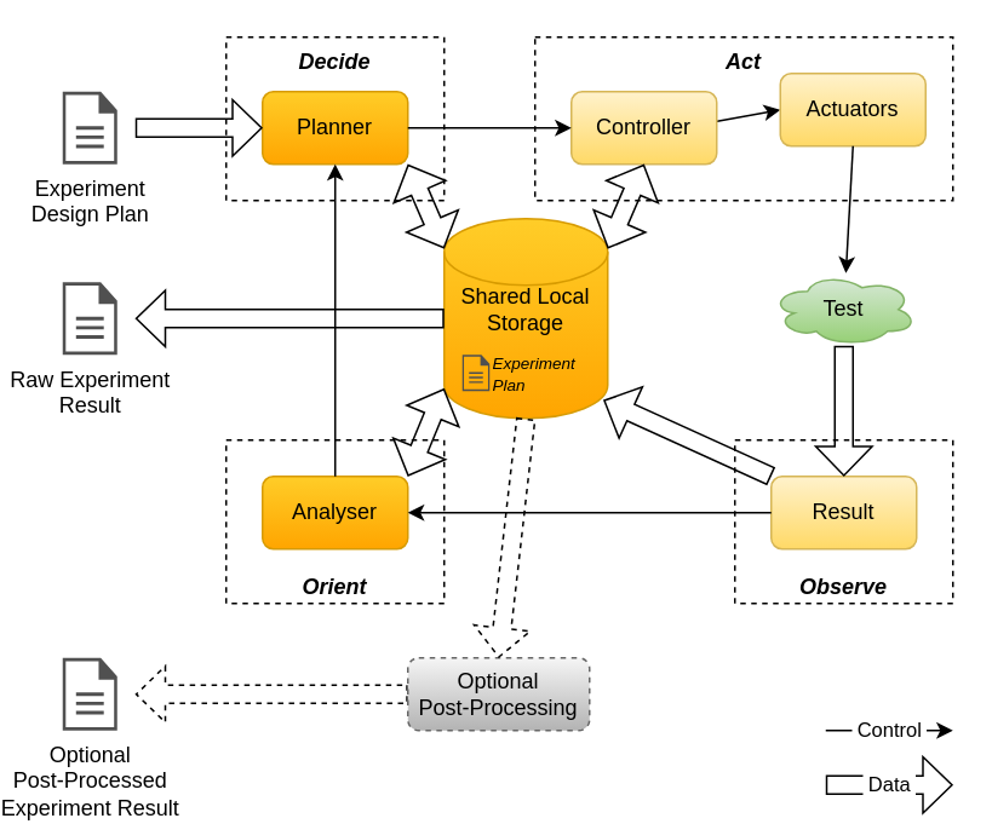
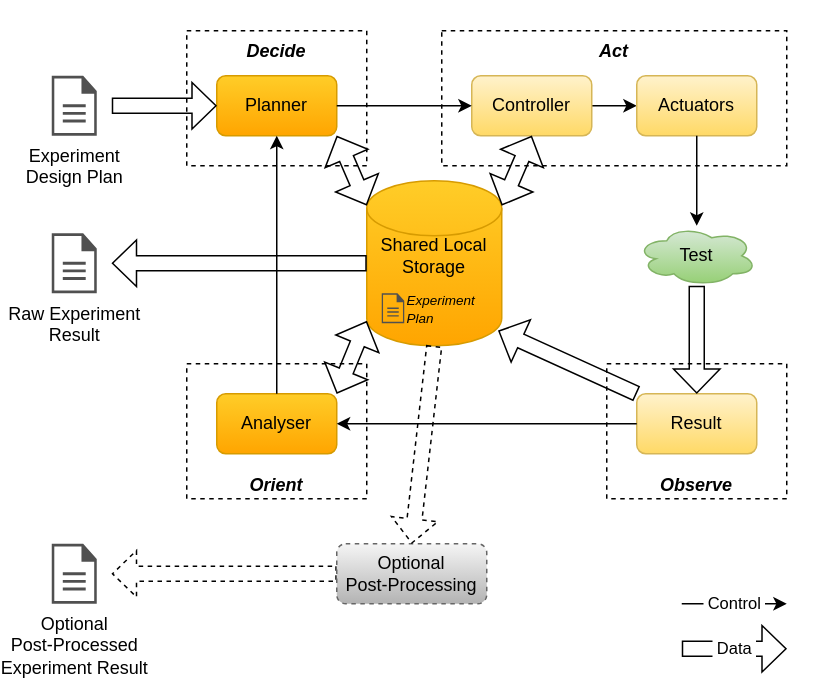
- <mxCell id="11" value="Actuators" style="rounded=1;whiteSpace=wrap;html=1;fillColor=#fff2cc;gradientColor=#ffd966;strokeColor=#d6b656;" parent="1" vertex="1"><mxGeometry x="415" y="40" width="80" height="40" as="geometry" /></mxCell>
+ <mxCell id="11" value="Actuators" style="rounded=1;whiteSpace=wrap;html=1;fillColor=#fff2cc;gradientColor=#ffd966;strokeColor=#d6b656;" parent="1" vertex="1"><mxGeometry x="410" y="50" width="80" height="40" as="geometry" /></mxCell>
